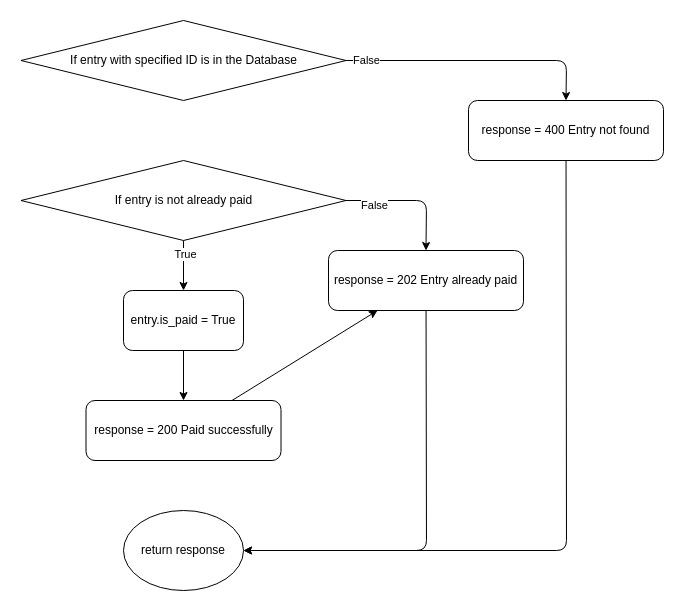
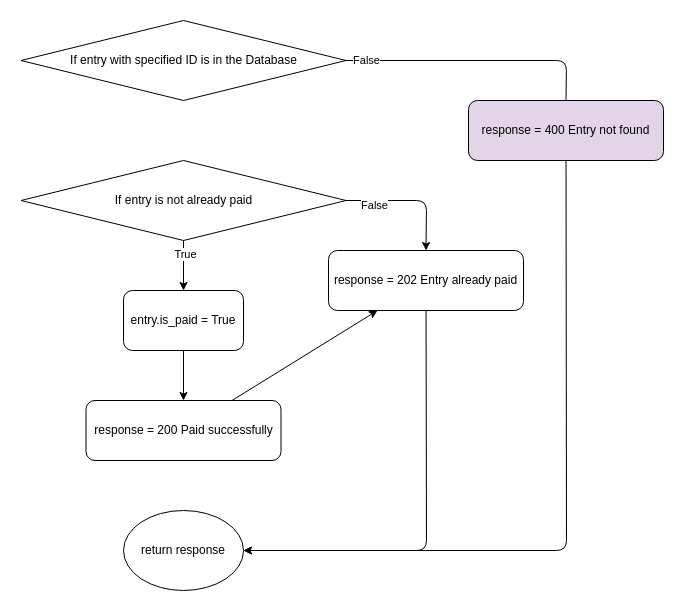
- <mxCell id="2" style="edgeStyle=none;html=1;entryX=0.5;entryY=0;entryDx=0;entryDy=0;" edge="1" parent="1" source="4" target="16"><mxGeometry relative="1" as="geometry"><Array as="points"><mxPoint x="566" y="60" /></Array></mxGeometry></mxCell>
+ <mxCell id="2" style="edgeStyle=none;html=1;entryX=0.5;entryY=0;entryDx=0;entryDy=0;endArrow=none;" edge="1" parent="1" source="4" target="16"><mxGeometry relative="1" as="geometry"><Array as="points"><mxPoint x="566" y="60" /></Array></mxGeometry></mxCell>
- <mxCell id="16" value="response = 400 Entry not found" style="rounded=1;whiteSpace=wrap;html=1;" vertex="1" parent="1"><mxGeometry x="468" y="100" width="195" height="60" as="geometry" /></mxCell>
+ <mxCell id="16" value="response = 400 Entry not found" style="rounded=1;whiteSpace=wrap;html=1;fillColor=#e1d5e7;" vertex="1" parent="1"><mxGeometry x="468" y="100" width="195" height="60" as="geometry" /></mxCell>
- <mxCell id="15" style="edgeStyle=none;html=1;entryX=1;entryY=0.5;entryDx=0;entryDy=0;" edge="1" parent="1" source="16" target="14"><mxGeometry relative="1" as="geometry"><Array as="points"><mxPoint x="566" y="550" /></Array></mxGeometry></mxCell>
+ <mxCell id="15" style="edgeStyle=none;html=1;entryX=1;entryY=0.5;entryDx=0;entryDy=0;endArrow=open;" edge="1" parent="1" source="16" target="14"><mxGeometry relative="1" as="geometry"><Array as="points"><mxPoint x="566" y="550" /></Array></mxGeometry></mxCell>
